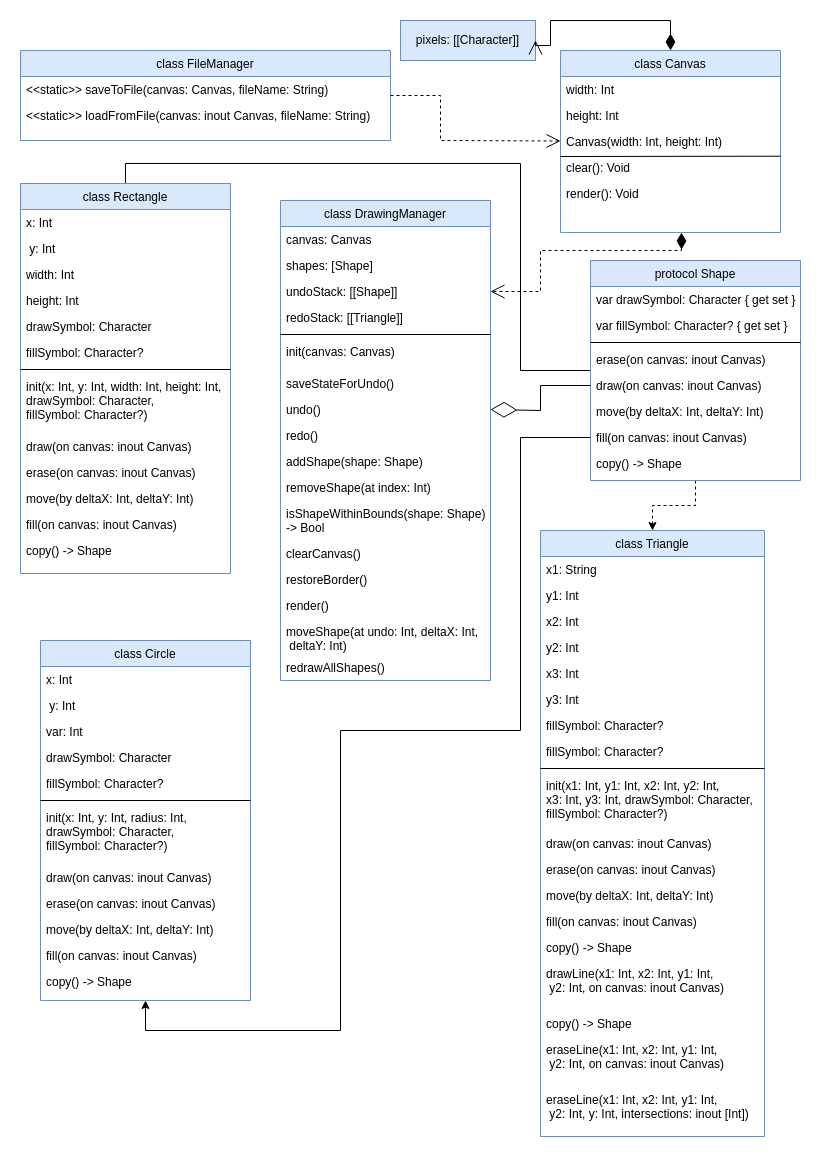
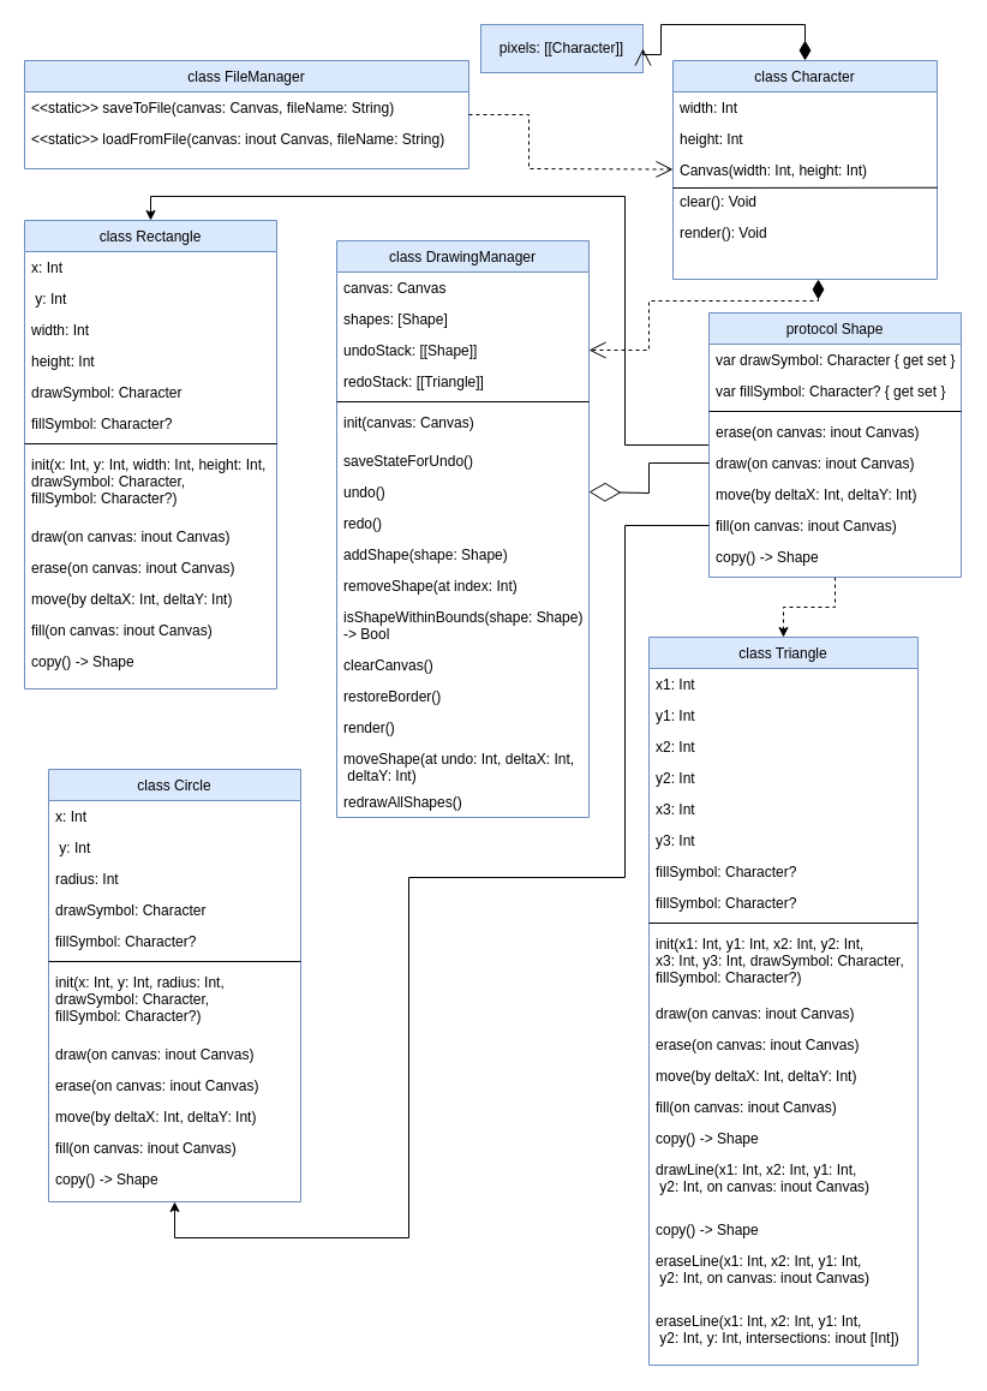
- <mxCell id="2" value="class Canvas" style="swimlane;fontStyle=0;align=center;verticalAlign=top;childLayout=stackLayout;horizontal=1;startSize=26;horizontalStack=0;resizeParent=1;resizeLast=0;collapsible=1;marginBottom=0;rounded=0;shadow=0;strokeWidth=1;fillColor=#dae8fc;strokeColor=#6c8ebf;" parent="1" vertex="1"><mxGeometry x="560" y="50" width="220" height="182" as="geometry"><mxRectangle x="230" y="140" width="160" height="26" as="alternateBounds" /></mxGeometry></mxCell>
+ <mxCell id="2" value="class Character" style="swimlane;fontStyle=0;align=center;verticalAlign=top;childLayout=stackLayout;horizontal=1;startSize=26;horizontalStack=0;resizeParent=1;resizeLast=0;collapsible=1;marginBottom=0;rounded=0;shadow=0;strokeWidth=1;fillColor=#dae8fc;strokeColor=#6c8ebf;" parent="1" vertex="1"><mxGeometry x="560" y="50" width="220" height="182" as="geometry"><mxRectangle x="230" y="140" width="160" height="26" as="alternateBounds" /></mxGeometry></mxCell>
- <mxCell id="9" style="edgeStyle=orthogonalEdgeStyle;rounded=0;orthogonalLoop=1;jettySize=auto;html=1;entryX=0.5;entryY=0;entryDx=0;entryDy=0;endArrow=none;" edge="1" parent="1" source="11" target="20"><mxGeometry relative="1" as="geometry"><Array as="points"><mxPoint x="520" y="370" /><mxPoint x="520" y="163" /><mxPoint x="125" y="163" /></Array></mxGeometry></mxCell>
+ <mxCell id="9" style="edgeStyle=orthogonalEdgeStyle;rounded=0;orthogonalLoop=1;jettySize=auto;html=1;entryX=0.5;entryY=0;entryDx=0;entryDy=0;" edge="1" parent="1" source="11" target="20"><mxGeometry relative="1" as="geometry"><Array as="points"><mxPoint x="520" y="370" /><mxPoint x="520" y="163" /><mxPoint x="125" y="163" /></Array></mxGeometry></mxCell>
- <mxCell id="51" value="x1: String" style="text;align=left;verticalAlign=top;spacingLeft=4;spacingRight=4;overflow=hidden;rotatable=0;points=[[0,0.5],[1,0.5]];portConstraint=eastwest;" vertex="1" parent="50"><mxGeometry y="26" width="224" height="26" as="geometry" /></mxCell>
+ <mxCell id="51" value="x1: Int" style="text;align=left;verticalAlign=top;spacingLeft=4;spacingRight=4;overflow=hidden;rotatable=0;points=[[0,0.5],[1,0.5]];portConstraint=eastwest;" vertex="1" parent="50"><mxGeometry y="26" width="224" height="26" as="geometry" /></mxCell>
- <mxCell id="40" value="var: Int" style="text;align=left;verticalAlign=top;spacingLeft=4;spacingRight=4;overflow=hidden;rotatable=0;points=[[0,0.5],[1,0.5]];portConstraint=eastwest;rounded=0;shadow=0;html=0;" vertex="1" parent="37"><mxGeometry y="78" width="210" height="26" as="geometry" /></mxCell>
+ <mxCell id="40" value="radius: Int" style="text;align=left;verticalAlign=top;spacingLeft=4;spacingRight=4;overflow=hidden;rotatable=0;points=[[0,0.5],[1,0.5]];portConstraint=eastwest;rounded=0;shadow=0;html=0;" vertex="1" parent="37"><mxGeometry y="78" width="210" height="26" as="geometry" /></mxCell>
